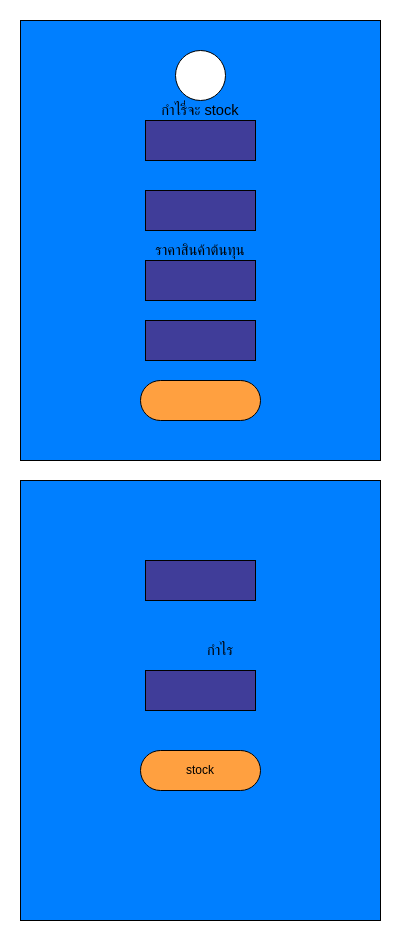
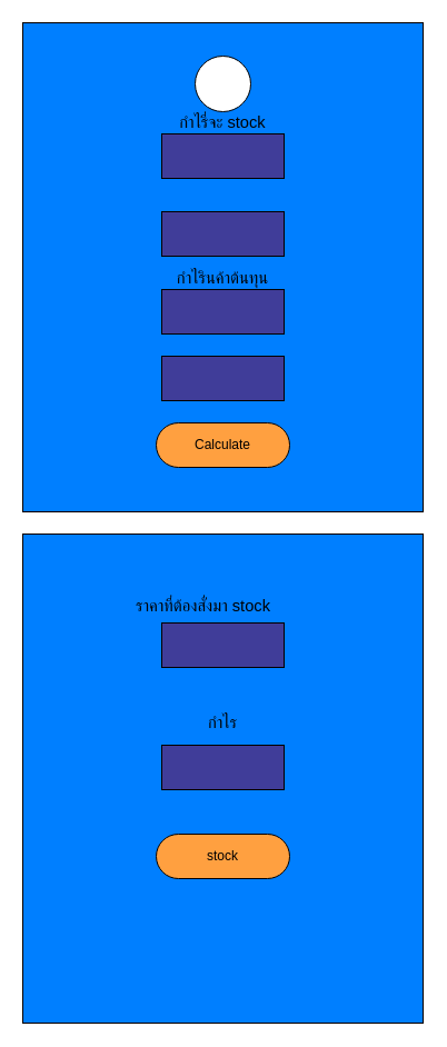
- <mxCell id="11" value="&#10;&#10;&lt;b style=&quot;font-weight: normal&quot; id=&quot;docs-internal-guid-25b6254c-7fff-7f5e-d974-3c90029d26c1&quot;&gt;&lt;span style=&quot;font-size: 11pt; font-family: arial; color: rgb(0, 0, 0); background-color: transparent; font-weight: 400; font-style: normal; font-variant: normal; text-decoration: none; vertical-align: baseline;&quot;&gt;ราคาสินค้าต้นทุน&lt;/span&gt;&lt;/b&gt;&#10;&#10;" style="text;html=1;strokeColor=none;fillColor=none;align=center;verticalAlign=middle;whiteSpace=wrap;rounded=0;" parent="2" vertex="1"><mxGeometry x="120" y="220" width="120" height="20" as="geometry" /></mxCell>
+ <mxCell id="11" value="&#10;&#10;&lt;b style=&quot;font-weight: normal&quot; id=&quot;docs-internal-guid-25b6254c-7fff-7f5e-d974-3c90029d26c1&quot;&gt;&lt;span style=&quot;font-size: 11pt; font-family: arial; color: rgb(0, 0, 0); background-color: transparent; font-weight: 400; font-style: normal; font-variant: normal; text-decoration: none; vertical-align: baseline;&quot;&gt;กำไรินค้าต้นทุน&lt;/span&gt;&lt;/b&gt;&#10;&#10;" style="text;html=1;strokeColor=none;fillColor=none;align=center;verticalAlign=middle;whiteSpace=wrap;rounded=0;" parent="2" vertex="1"><mxGeometry x="120" y="220" width="120" height="20" as="geometry" /></mxCell>
+ <mxCell id="12" value="Calculate" style="text;html=1;strokeColor=none;fillColor=none;align=center;verticalAlign=middle;whiteSpace=wrap;rounded=0;" parent="2" vertex="1"><mxGeometry x="120" y="370" width="120" height="20" as="geometry" /></mxCell>
+ <mxCell id="19" value="&lt;b style=&quot;font-weight: normal&quot; id=&quot;docs-internal-guid-b1dfe2ca-7fff-40e1-e5f4-f00a6324d87a&quot;&gt;&lt;span style=&quot;font-size: 11pt; font-family: arial; color: rgb(0, 0, 0); background-color: transparent; font-weight: 400; font-style: normal; font-variant: normal; text-decoration: none; vertical-align: baseline;&quot;&gt;ราคาที่ต้องสั่งมา stock&lt;/span&gt;&lt;/b&gt;" style="text;whiteSpace=wrap;html=1;" vertex="1" parent="1"><mxGeometry x="120" y="530" width="160" height="30" as="geometry" /></mxCell>
- <mxCell id="16" value="&#10;&#10;&lt;b style=&quot;font-weight: normal&quot; id=&quot;docs-internal-guid-6a220459-7fff-7bf4-e39b-6d5dc6d45baf&quot;&gt;&lt;span style=&quot;font-size: 11pt; font-family: arial; color: rgb(0, 0, 0); background-color: transparent; font-weight: 400; font-style: normal; font-variant: normal; text-decoration: none; vertical-align: baseline;&quot;&gt;กำไร&lt;/span&gt;&lt;/b&gt;&#10;&#10;" style="text;html=1;strokeColor=none;fillColor=none;align=center;verticalAlign=middle;whiteSpace=wrap;rounded=0;" vertex="1" parent="1"><mxGeometry x="160" y="640" width="120" height="20" as="geometry" /></mxCell>
+ <mxCell id="16" value="&#10;&#10;&lt;b style=&quot;font-weight: normal&quot; id=&quot;docs-internal-guid-6a220459-7fff-7bf4-e39b-6d5dc6d45baf&quot;&gt;&lt;span style=&quot;font-size: 11pt; font-family: arial; color: rgb(0, 0, 0); background-color: transparent; font-weight: 400; font-style: normal; font-variant: normal; text-decoration: none; vertical-align: baseline;&quot;&gt;กำไร&lt;/span&gt;&lt;/b&gt;&#10;&#10;" style="text;html=1;strokeColor=none;fillColor=none;align=center;verticalAlign=middle;whiteSpace=wrap;rounded=0;" vertex="1" parent="1"><mxGeometry x="140" y="640" width="120" height="20" as="geometry" /></mxCell>
